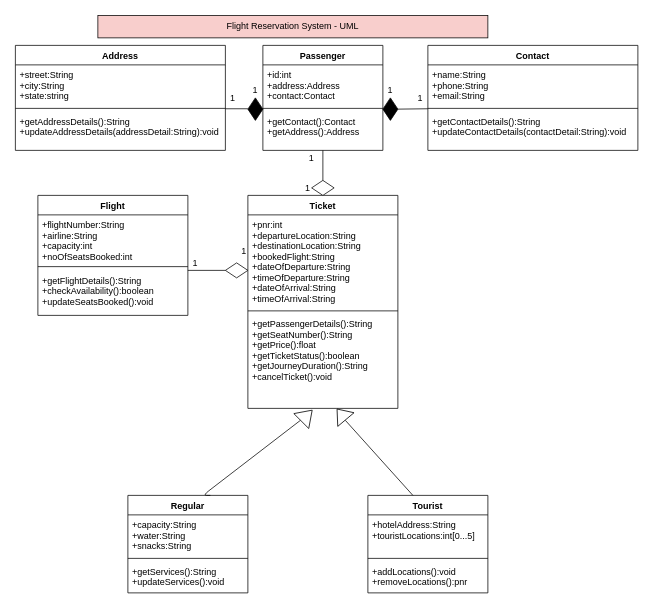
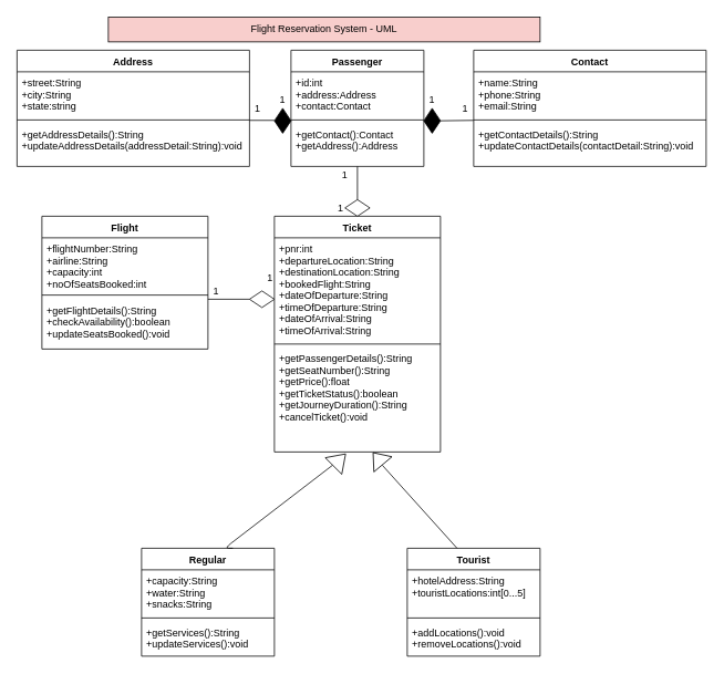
- <mxCell id="29" value="+addLocations():void&#10;+removeLocations():pnr" style="text;strokeColor=none;fillColor=none;align=left;verticalAlign=top;spacingLeft=4;spacingRight=4;overflow=hidden;rotatable=0;points=[[0,0.5],[1,0.5]];portConstraint=eastwest;" parent="26" vertex="1"><mxGeometry y="88" width="160" height="42" as="geometry" /></mxCell>
+ <mxCell id="29" value="+addLocations():void&#10;+removeLocations():void" style="text;strokeColor=none;fillColor=none;align=left;verticalAlign=top;spacingLeft=4;spacingRight=4;overflow=hidden;rotatable=0;points=[[0,0.5],[1,0.5]];portConstraint=eastwest;" parent="26" vertex="1"><mxGeometry y="88" width="160" height="42" as="geometry" /></mxCell>
